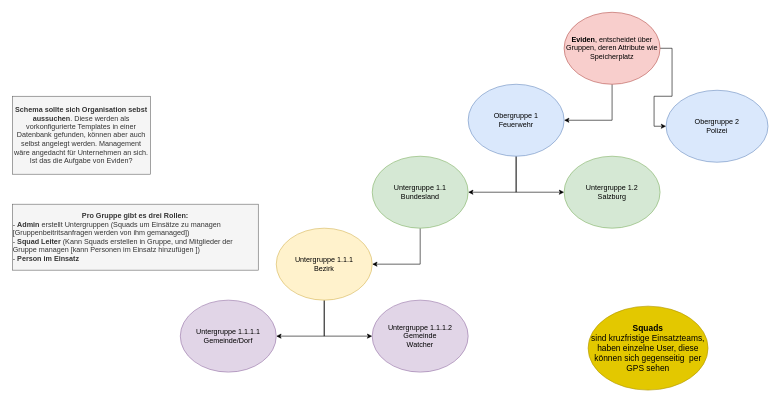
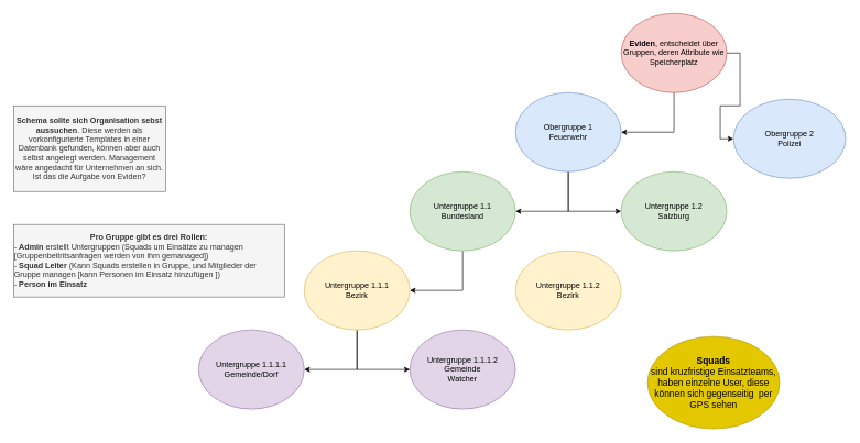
+ <mxCell id="12" value="&lt;div&gt;Untergruppe 1.1.2&lt;/div&gt;&lt;div&gt;Bezirk&lt;br&gt;&lt;/div&gt;" style="ellipse;whiteSpace=wrap;html=1;fillColor=#fff2cc;strokeColor=#d6b656;" vertex="1" parent="1"><mxGeometry x="780" y="380" width="160" height="120" as="geometry" /></mxCell>
